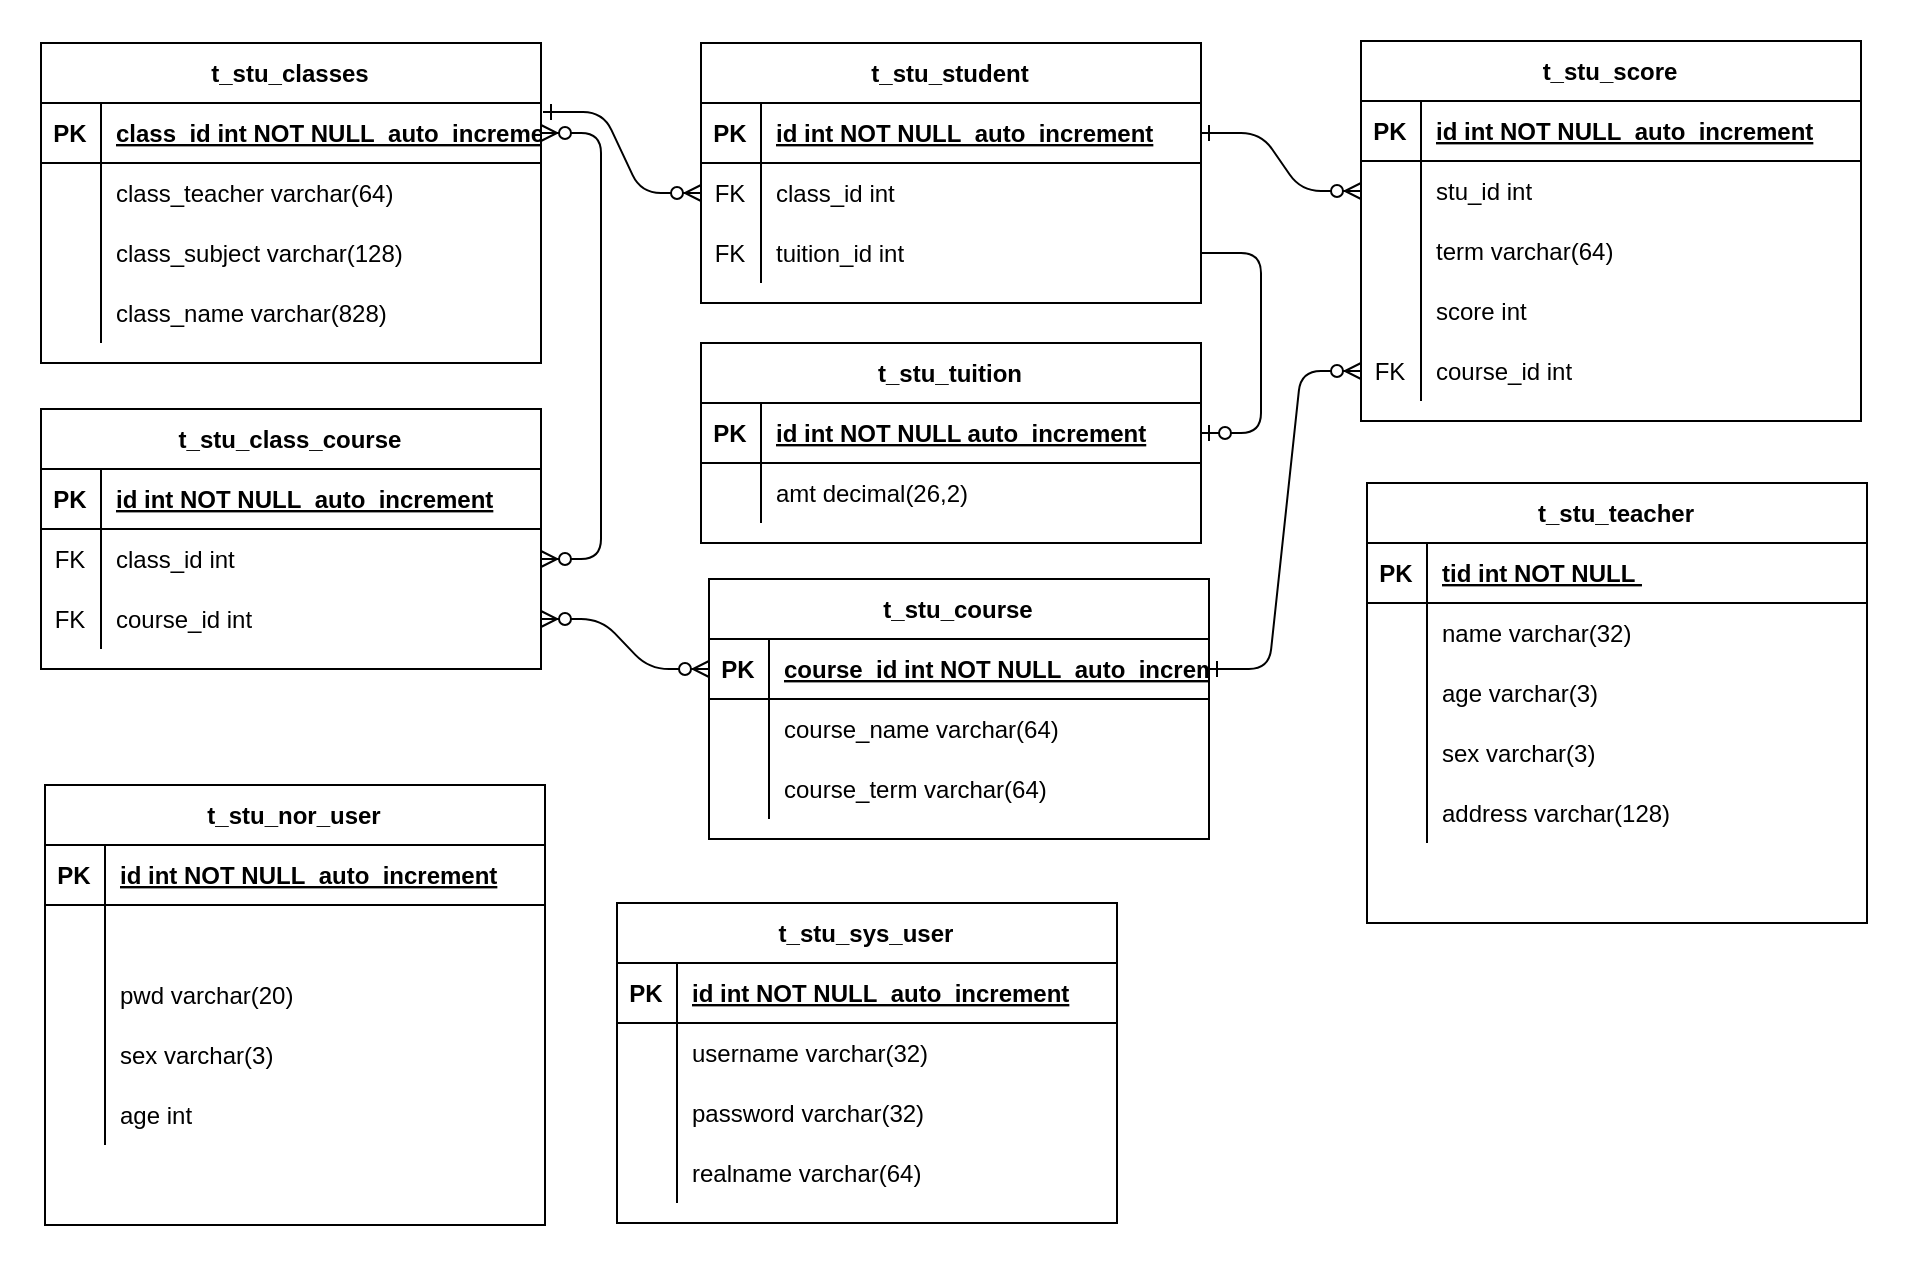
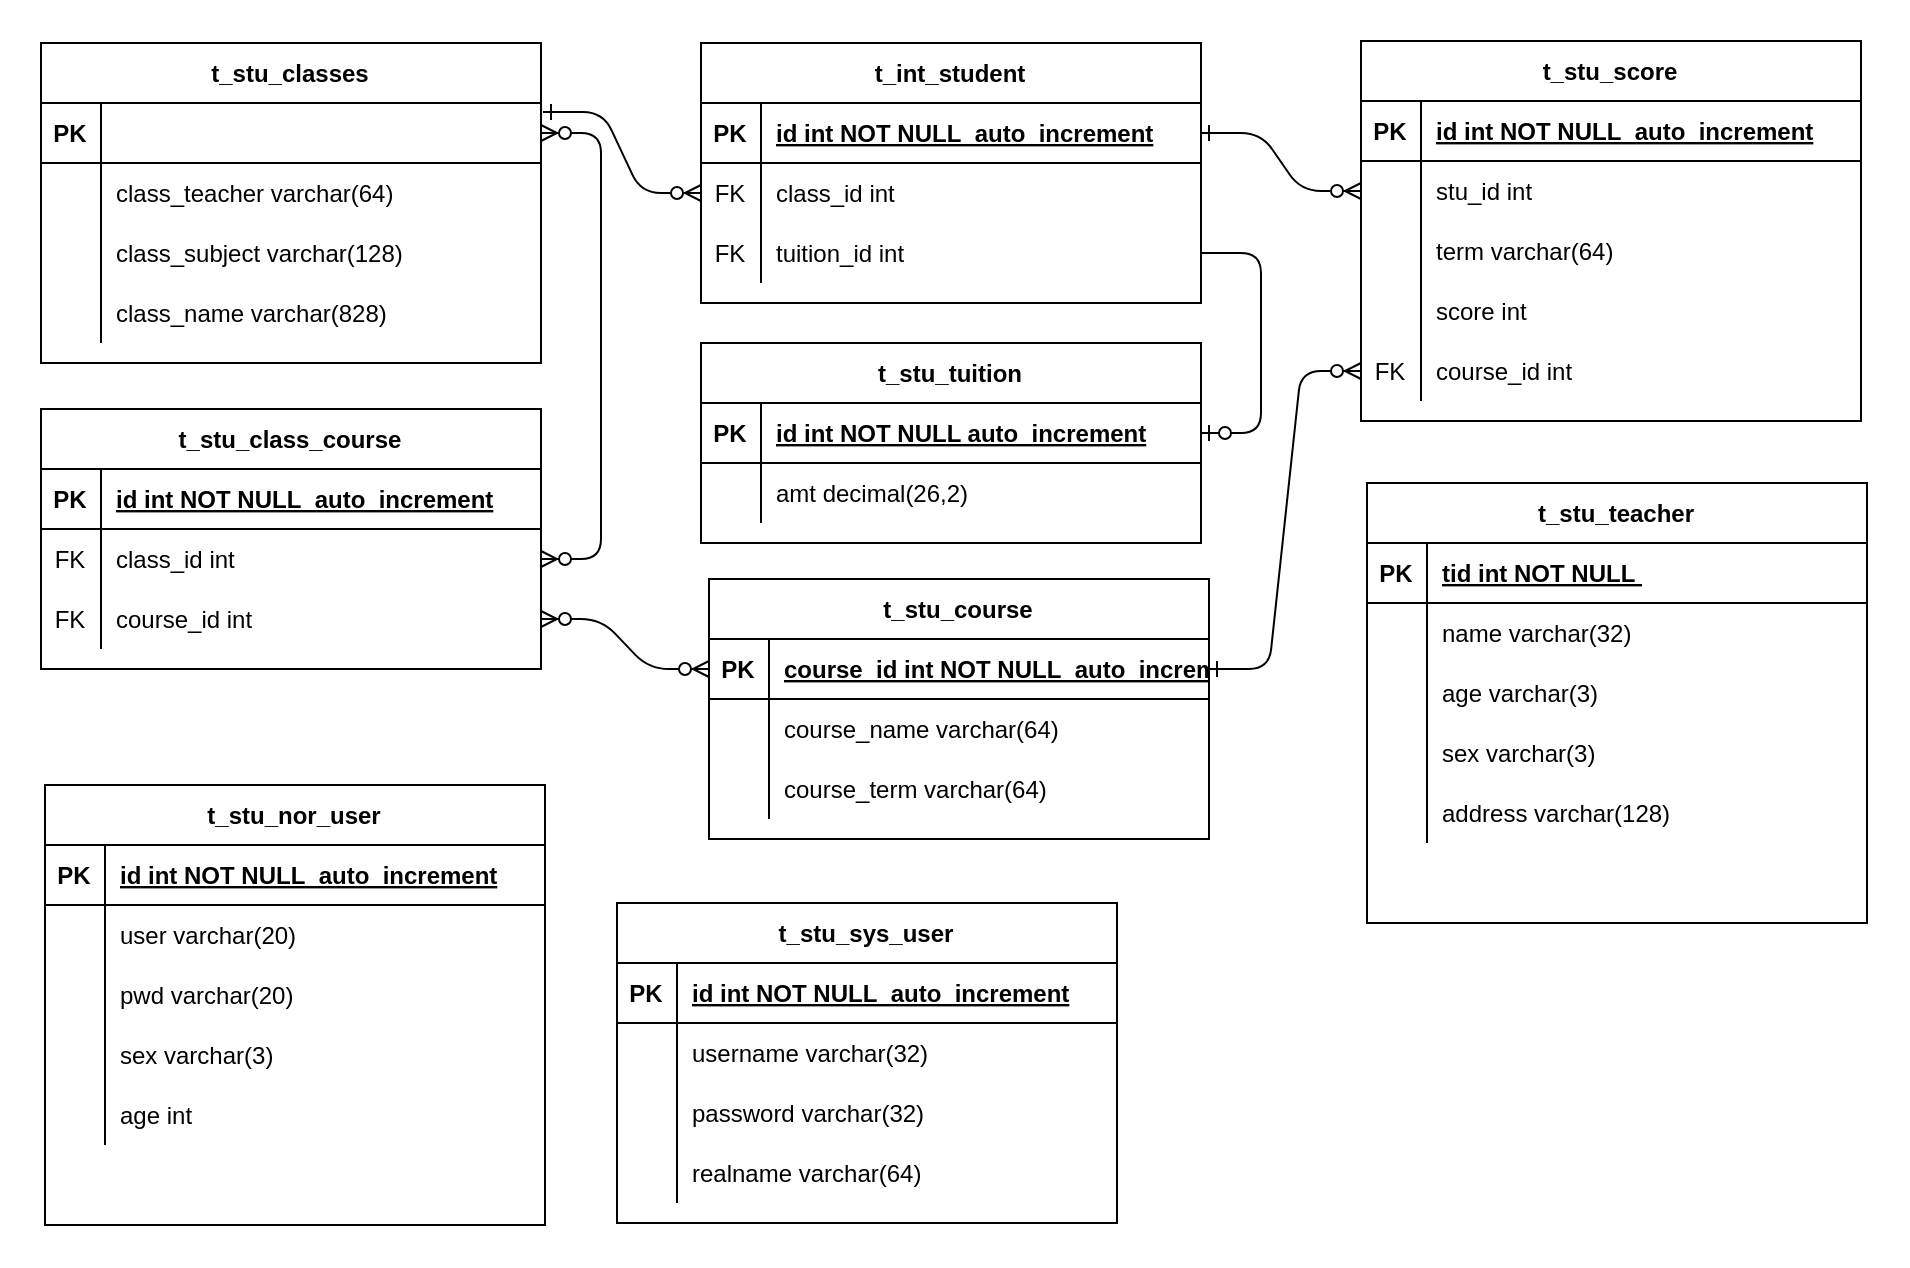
- <mxCell id="3" value="t_stu_student" style="shape=table;startSize=30;container=1;collapsible=1;childLayout=tableLayout;fixedRows=1;rowLines=0;fontStyle=1;align=center;resizeLast=1;" parent="1" vertex="1"><mxGeometry x="350" y="21" width="250" height="130" as="geometry"><mxRectangle x="120" y="120" width="120" height="30" as="alternateBounds" /></mxGeometry></mxCell>
+ <mxCell id="3" value="t_int_student" style="shape=table;startSize=30;container=1;collapsible=1;childLayout=tableLayout;fixedRows=1;rowLines=0;fontStyle=1;align=center;resizeLast=1;" parent="1" vertex="1"><mxGeometry x="350" y="21" width="250" height="130" as="geometry"><mxRectangle x="120" y="120" width="120" height="30" as="alternateBounds" /></mxGeometry></mxCell>
- <mxCell id="26" value="class_id int NOT NULL  auto_increment" style="shape=partialRectangle;overflow=hidden;connectable=0;fillColor=none;top=0;left=0;bottom=0;right=0;align=left;spacingLeft=6;fontStyle=5;" parent="24" vertex="1"><mxGeometry x="30" width="220" height="30" as="geometry"><mxRectangle width="220" height="30" as="alternateBounds" /></mxGeometry></mxCell>
+ <mxCell id="111" value="user varchar(20)" style="shape=partialRectangle;overflow=hidden;connectable=0;fillColor=none;top=0;left=0;bottom=0;right=0;align=left;spacingLeft=6;" parent="109" vertex="1"><mxGeometry x="30" width="220" height="30" as="geometry"><mxRectangle width="220" height="30" as="alternateBounds" /></mxGeometry></mxCell>
